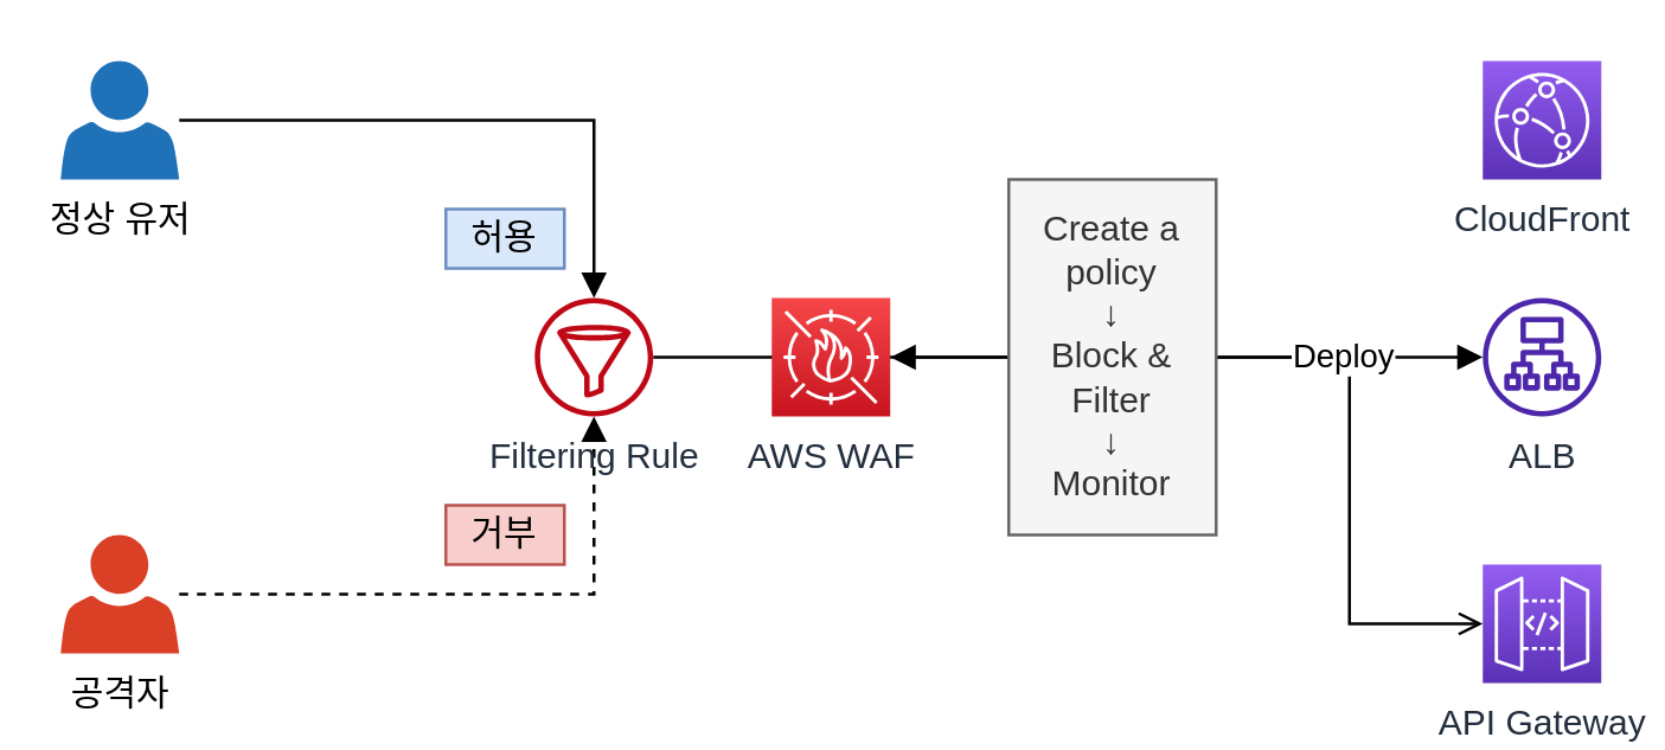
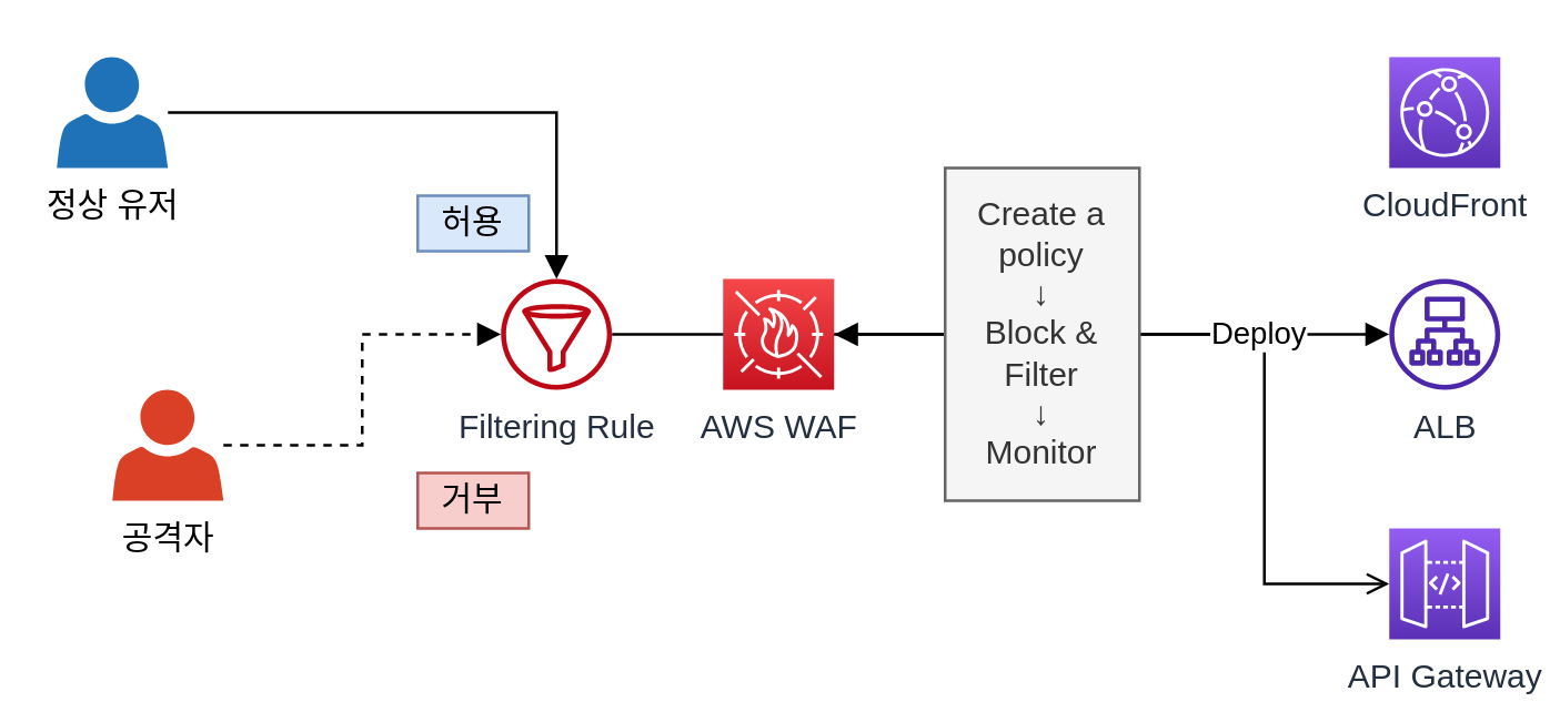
- <mxCell id="6" value="공격자" style="sketch=0;pointerEvents=1;shadow=0;dashed=0;html=1;strokeColor=none;labelPosition=center;verticalLabelPosition=bottom;verticalAlign=top;outlineConnect=0;align=center;shape=mxgraph.office.users.user;fillColor=#DA4026;" vertex="1" parent="1"><mxGeometry x="20" y="180" width="40" height="40" as="geometry" /></mxCell>
+ <mxCell id="6" value="공격자" style="sketch=0;pointerEvents=1;shadow=0;dashed=0;html=1;strokeColor=none;labelPosition=center;verticalLabelPosition=bottom;verticalAlign=top;outlineConnect=0;align=center;shape=mxgraph.office.users.user;fillColor=#DA4026;" vertex="1" parent="1"><mxGeometry x="40" y="140" width="40" height="40" as="geometry" /></mxCell>
